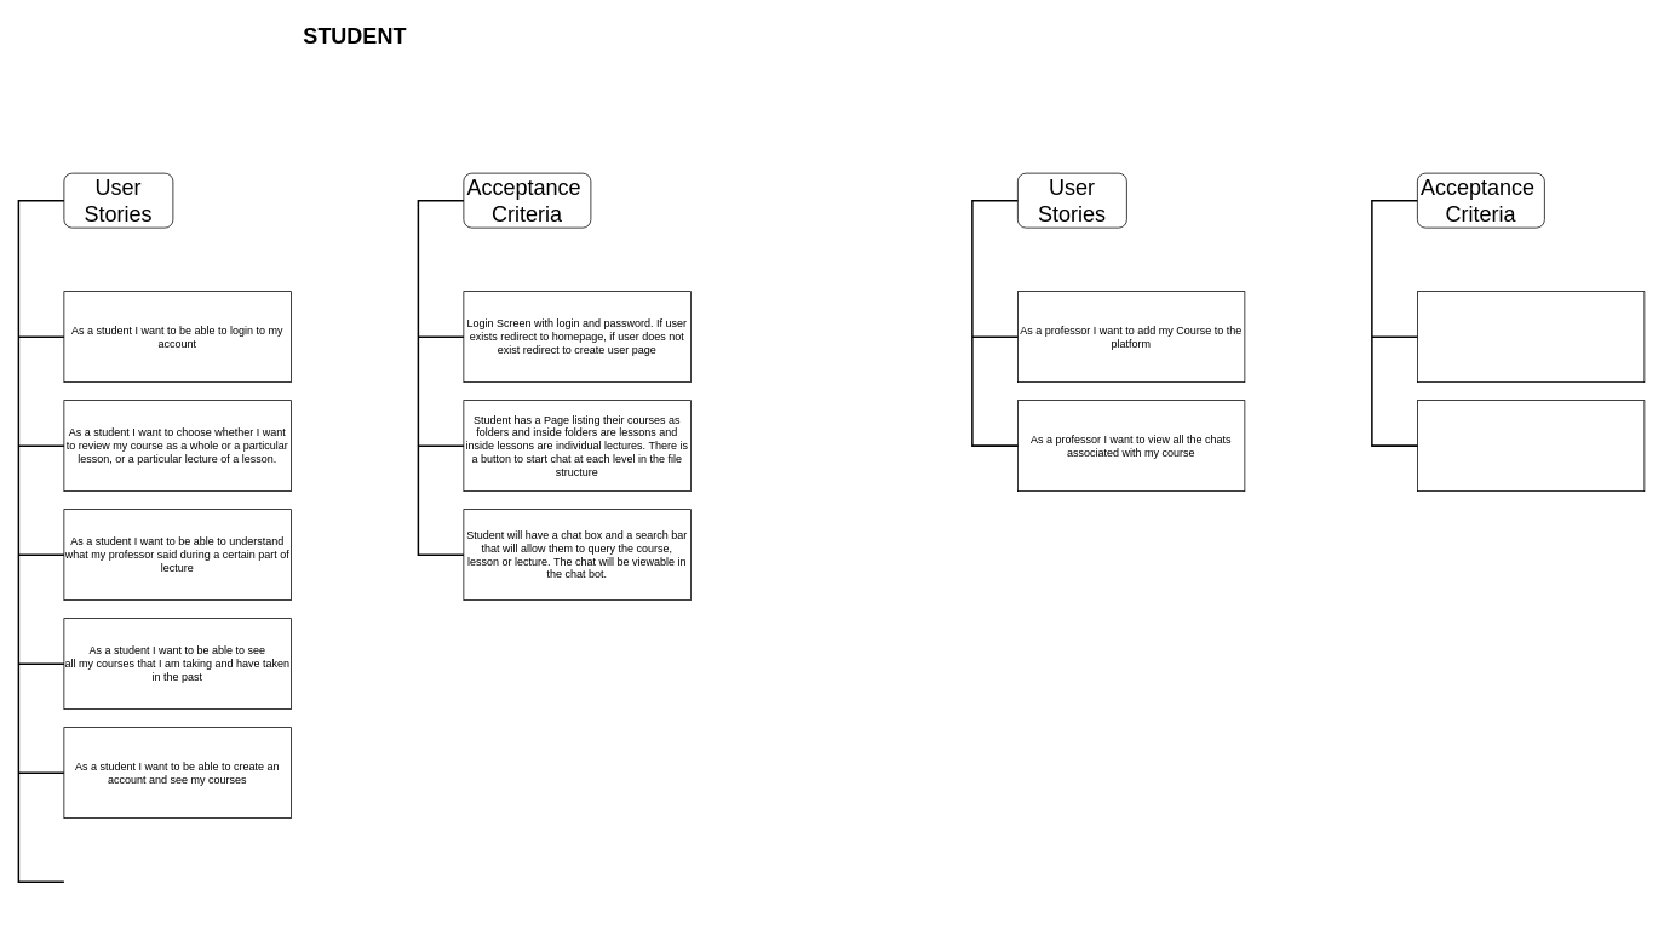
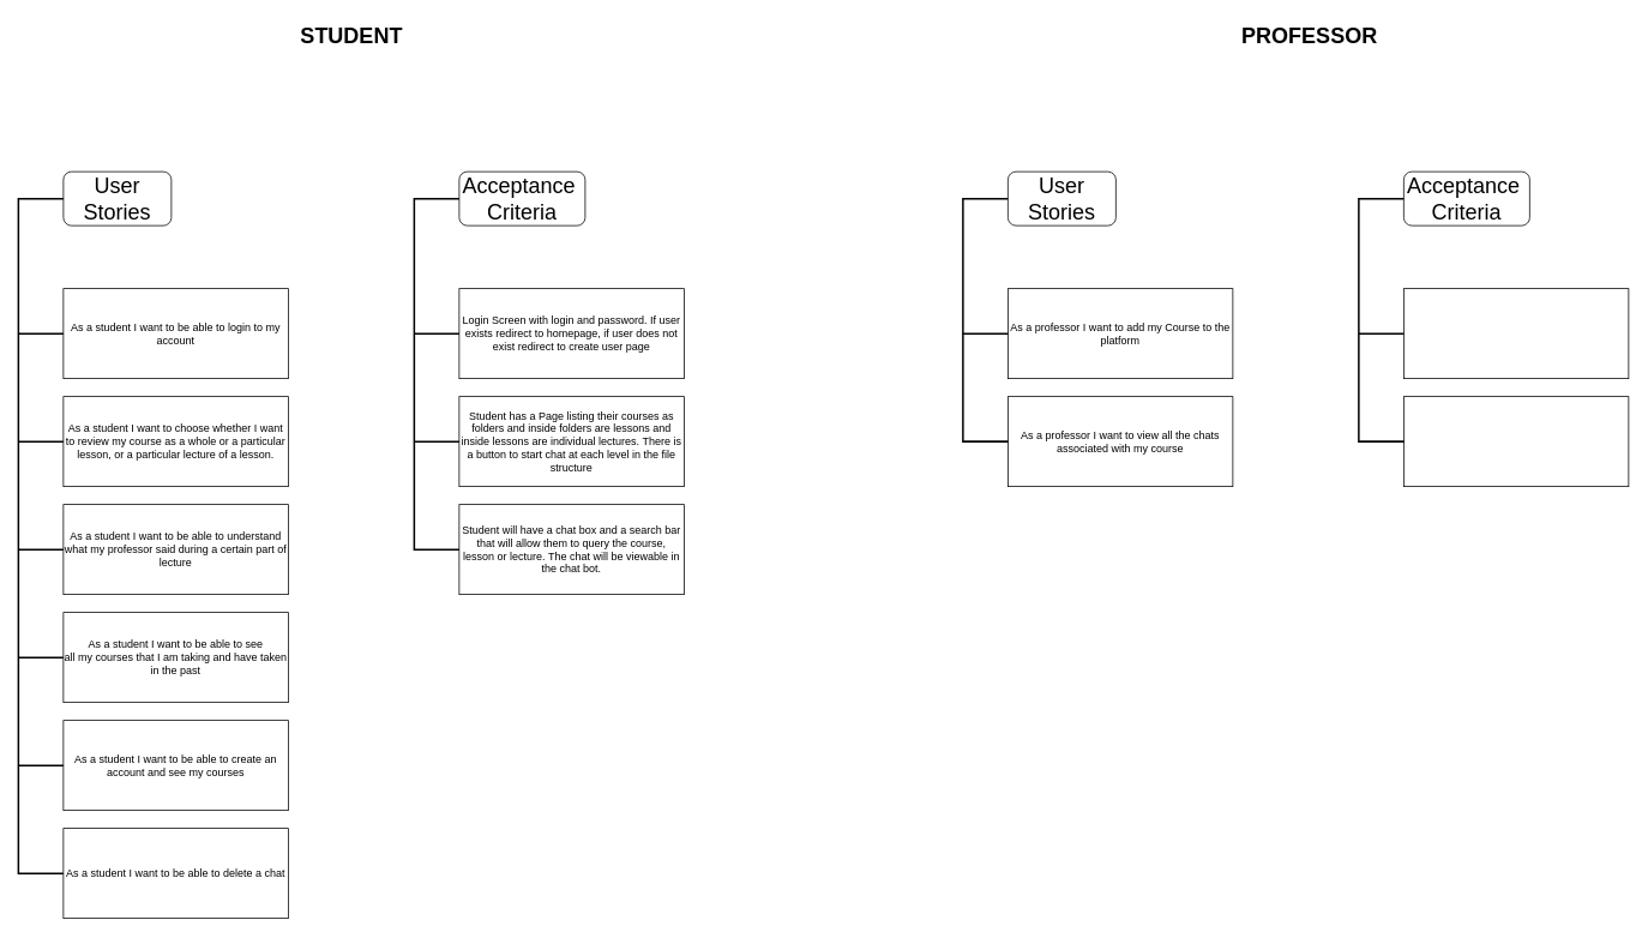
+ <mxCell id="37" value="&lt;font style=&quot;font-size: 24px;&quot;&gt;&lt;b&gt;PROFESSOR&lt;/b&gt;&lt;/font&gt;" style="text;html=1;align=center;verticalAlign=middle;resizable=0;points=[];autosize=1;strokeColor=none;fillColor=none;fontSize=12;fontFamily=Helvetica;fontColor=default;movable=0;rotatable=0;deletable=0;editable=0;locked=1;connectable=0;" vertex="1" parent="1"><mxGeometry x="1370" y="20" width="170" height="40" as="geometry" /></mxCell>
+ <mxCell id="6" value="As a student I want to be able to delete a chat" style="rounded=0;whiteSpace=wrap;html=1;movable=0;resizable=0;rotatable=0;deletable=0;editable=0;locked=1;connectable=0;" vertex="1" parent="1"><mxGeometry x="70" y="920" width="250" height="100" as="geometry" /></mxCell>
